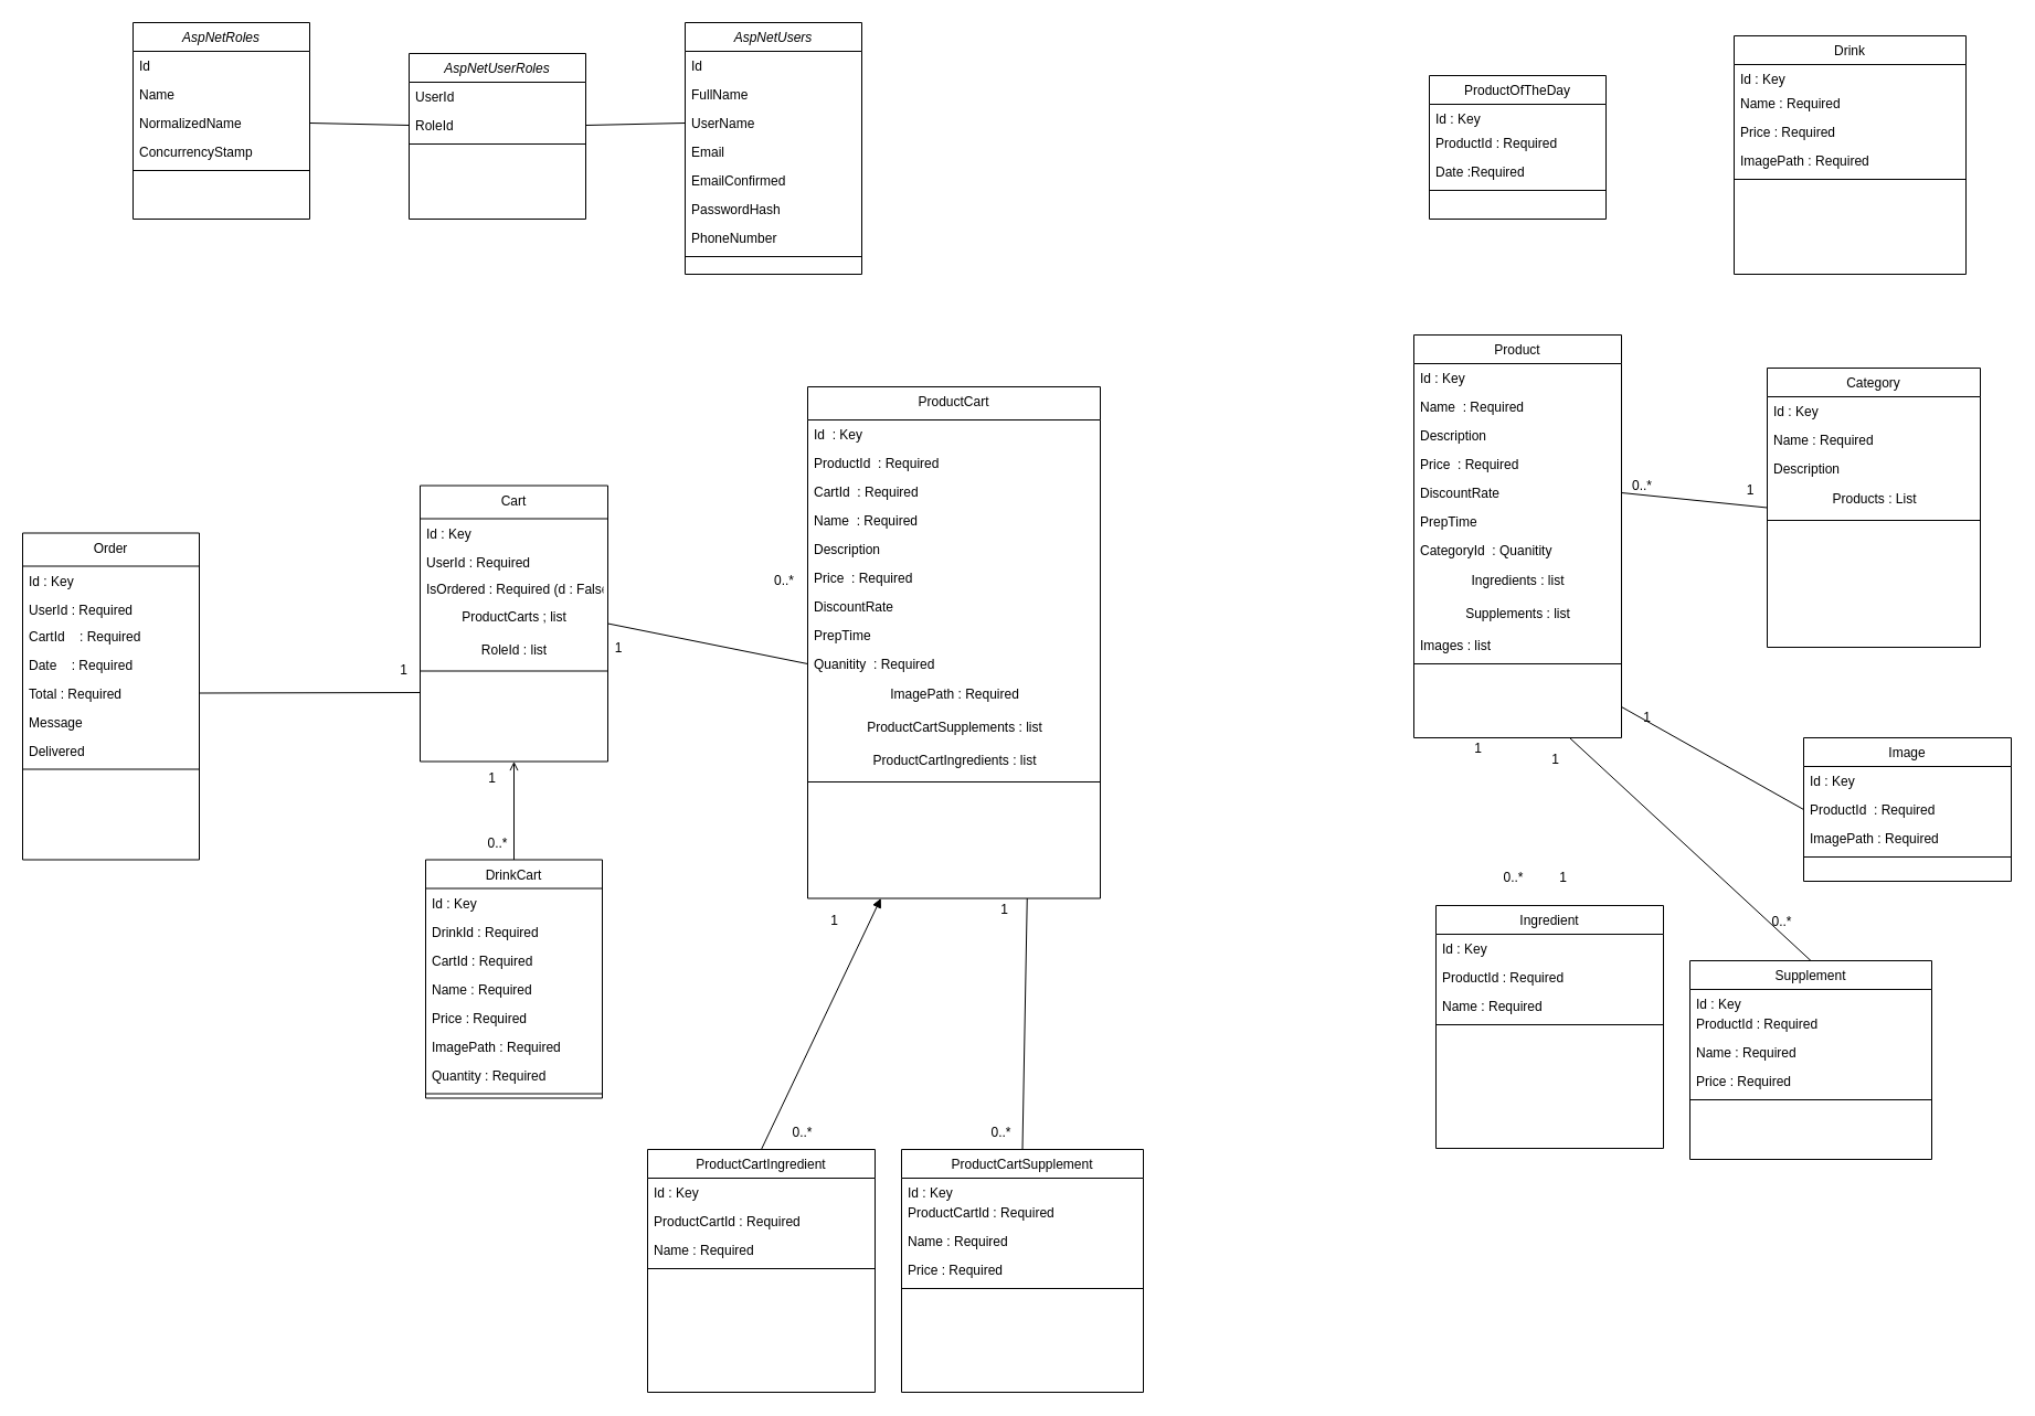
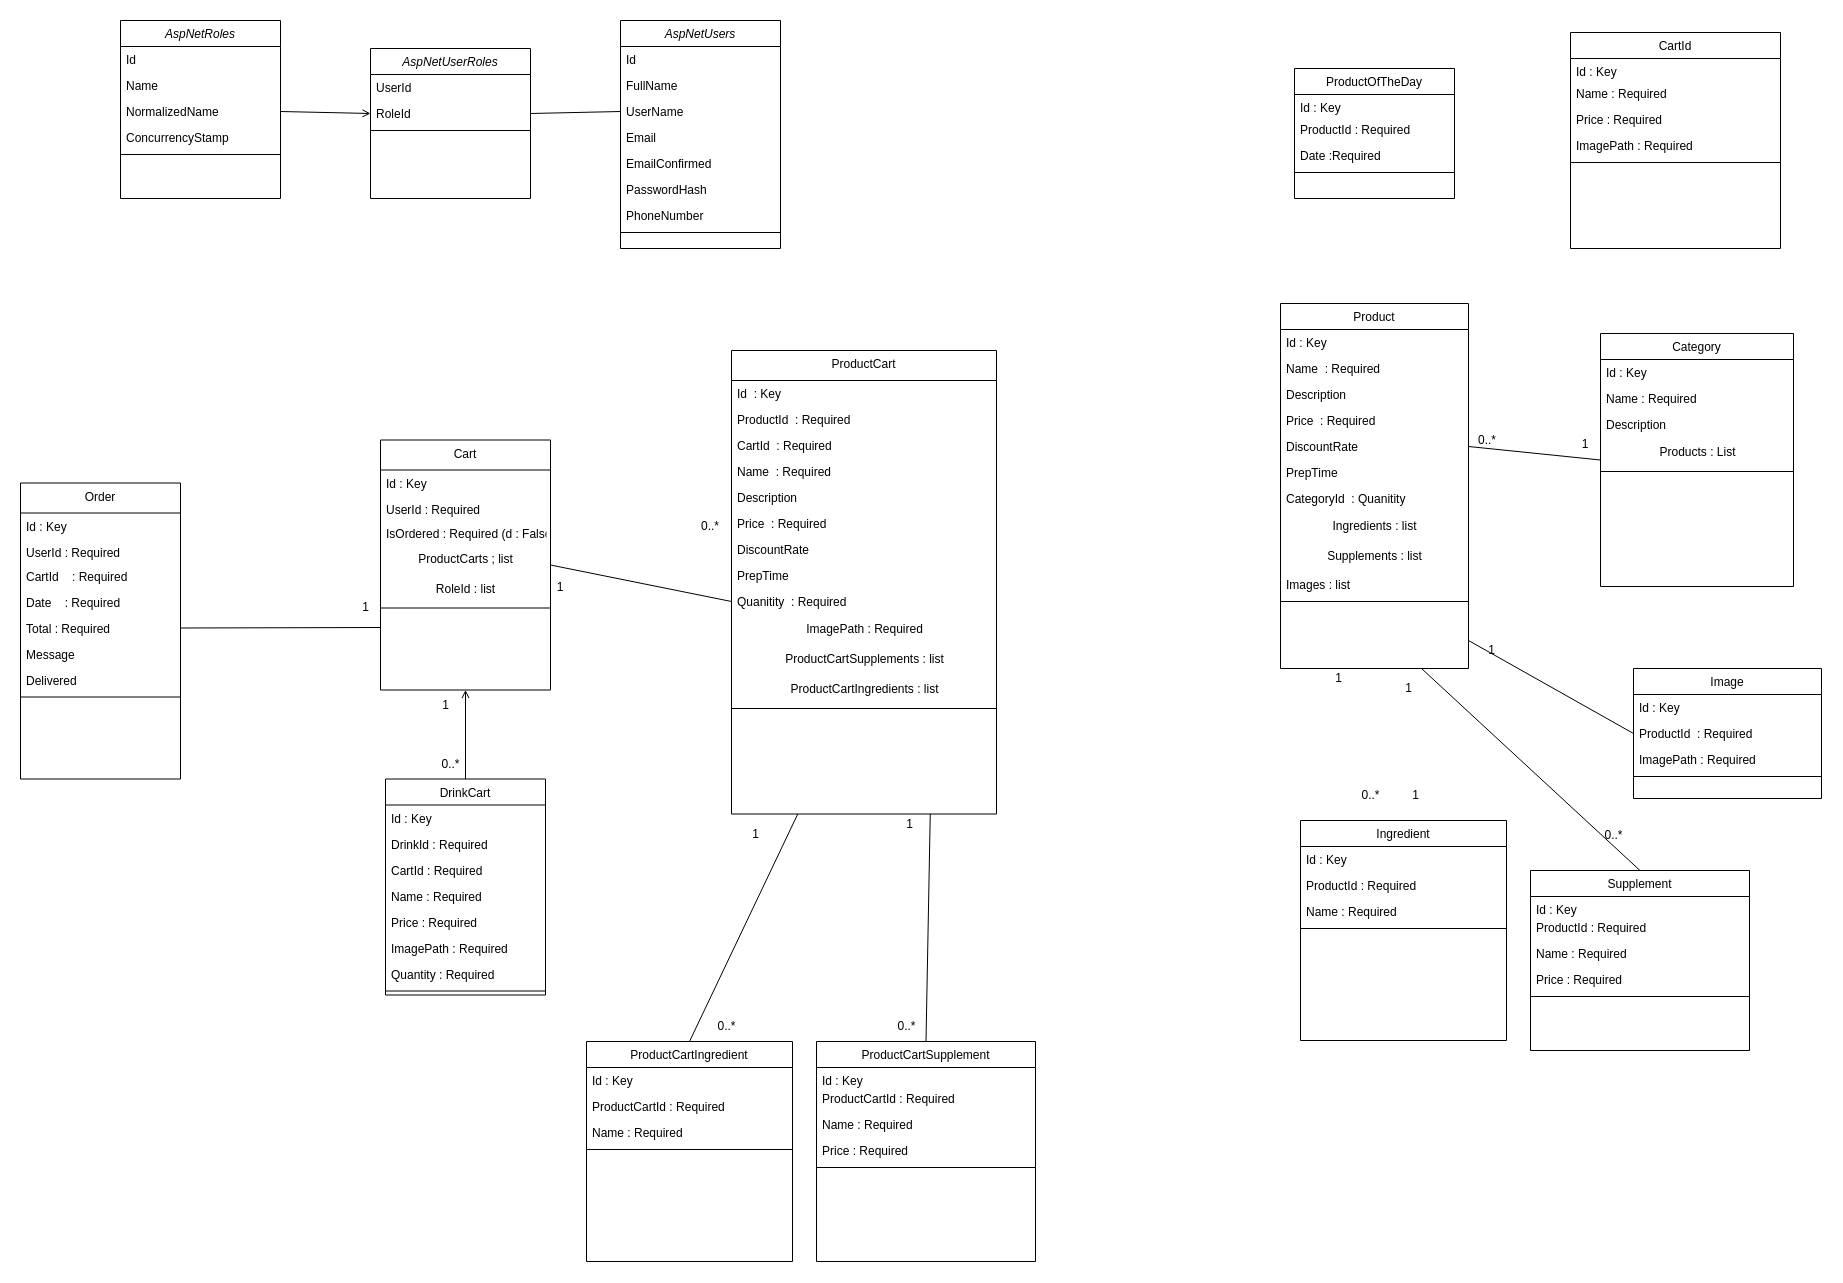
- <mxCell id="65" value="Drink" style="swimlane;fontStyle=0;align=center;verticalAlign=top;childLayout=stackLayout;horizontal=1;startSize=26;horizontalStack=0;resizeParent=1;resizeLast=0;collapsible=1;marginBottom=0;rounded=0;shadow=0;strokeWidth=1;" vertex="1" parent="1"><mxGeometry x="1570" y="32" width="210" height="216" as="geometry"><mxRectangle x="550" y="140" width="160" height="26" as="alternateBounds" /></mxGeometry></mxCell>
+ <mxCell id="65" value="CartId" style="swimlane;fontStyle=0;align=center;verticalAlign=top;childLayout=stackLayout;horizontal=1;startSize=26;horizontalStack=0;resizeParent=1;resizeLast=0;collapsible=1;marginBottom=0;rounded=0;shadow=0;strokeWidth=1;" vertex="1" parent="1"><mxGeometry x="1570" y="32" width="210" height="216" as="geometry"><mxRectangle x="550" y="140" width="160" height="26" as="alternateBounds" /></mxGeometry></mxCell>
- <mxCell id="140" value="" style="endArrow=none;html=1;rounded=0;exitX=1;exitY=0.5;exitDx=0;exitDy=0;entryX=0;entryY=0.5;entryDx=0;entryDy=0;" edge="1" parent="1" source="137" target="132"><mxGeometry width="50" height="50" relative="1" as="geometry"><mxPoint x="550" y="78" as="sourcePoint" /><mxPoint x="600" y="28" as="targetPoint" /></mxGeometry></mxCell>
+ <mxCell id="140" value="" style="endArrow=open;html=1;rounded=0;exitX=1;exitY=0.5;exitDx=0;exitDy=0;entryX=0;entryY=0.5;entryDx=0;entryDy=0;" edge="1" parent="1" source="137" target="132"><mxGeometry width="50" height="50" relative="1" as="geometry"><mxPoint x="550" y="78" as="sourcePoint" /><mxPoint x="600" y="28" as="targetPoint" /></mxGeometry></mxCell>
- <mxCell id="123" value="" style="endArrow=block;html=1;rounded=0;entryX=0.25;entryY=1;entryDx=0;entryDy=0;exitX=0.5;exitY=0;exitDx=0;exitDy=0;" edge="1" parent="1" source="112" target="39"><mxGeometry width="50" height="50" relative="1" as="geometry"><mxPoint x="790" y="719" as="sourcePoint" /><mxPoint x="840" y="669" as="targetPoint" /></mxGeometry></mxCell>
+ <mxCell id="123" value="" style="endArrow=none;html=1;rounded=0;entryX=0.25;entryY=1;entryDx=0;entryDy=0;exitX=0.5;exitY=0;exitDx=0;exitDy=0;" edge="1" parent="1" source="112" target="39"><mxGeometry width="50" height="50" relative="1" as="geometry"><mxPoint x="790" y="719" as="sourcePoint" /><mxPoint x="840" y="669" as="targetPoint" /></mxGeometry></mxCell>
